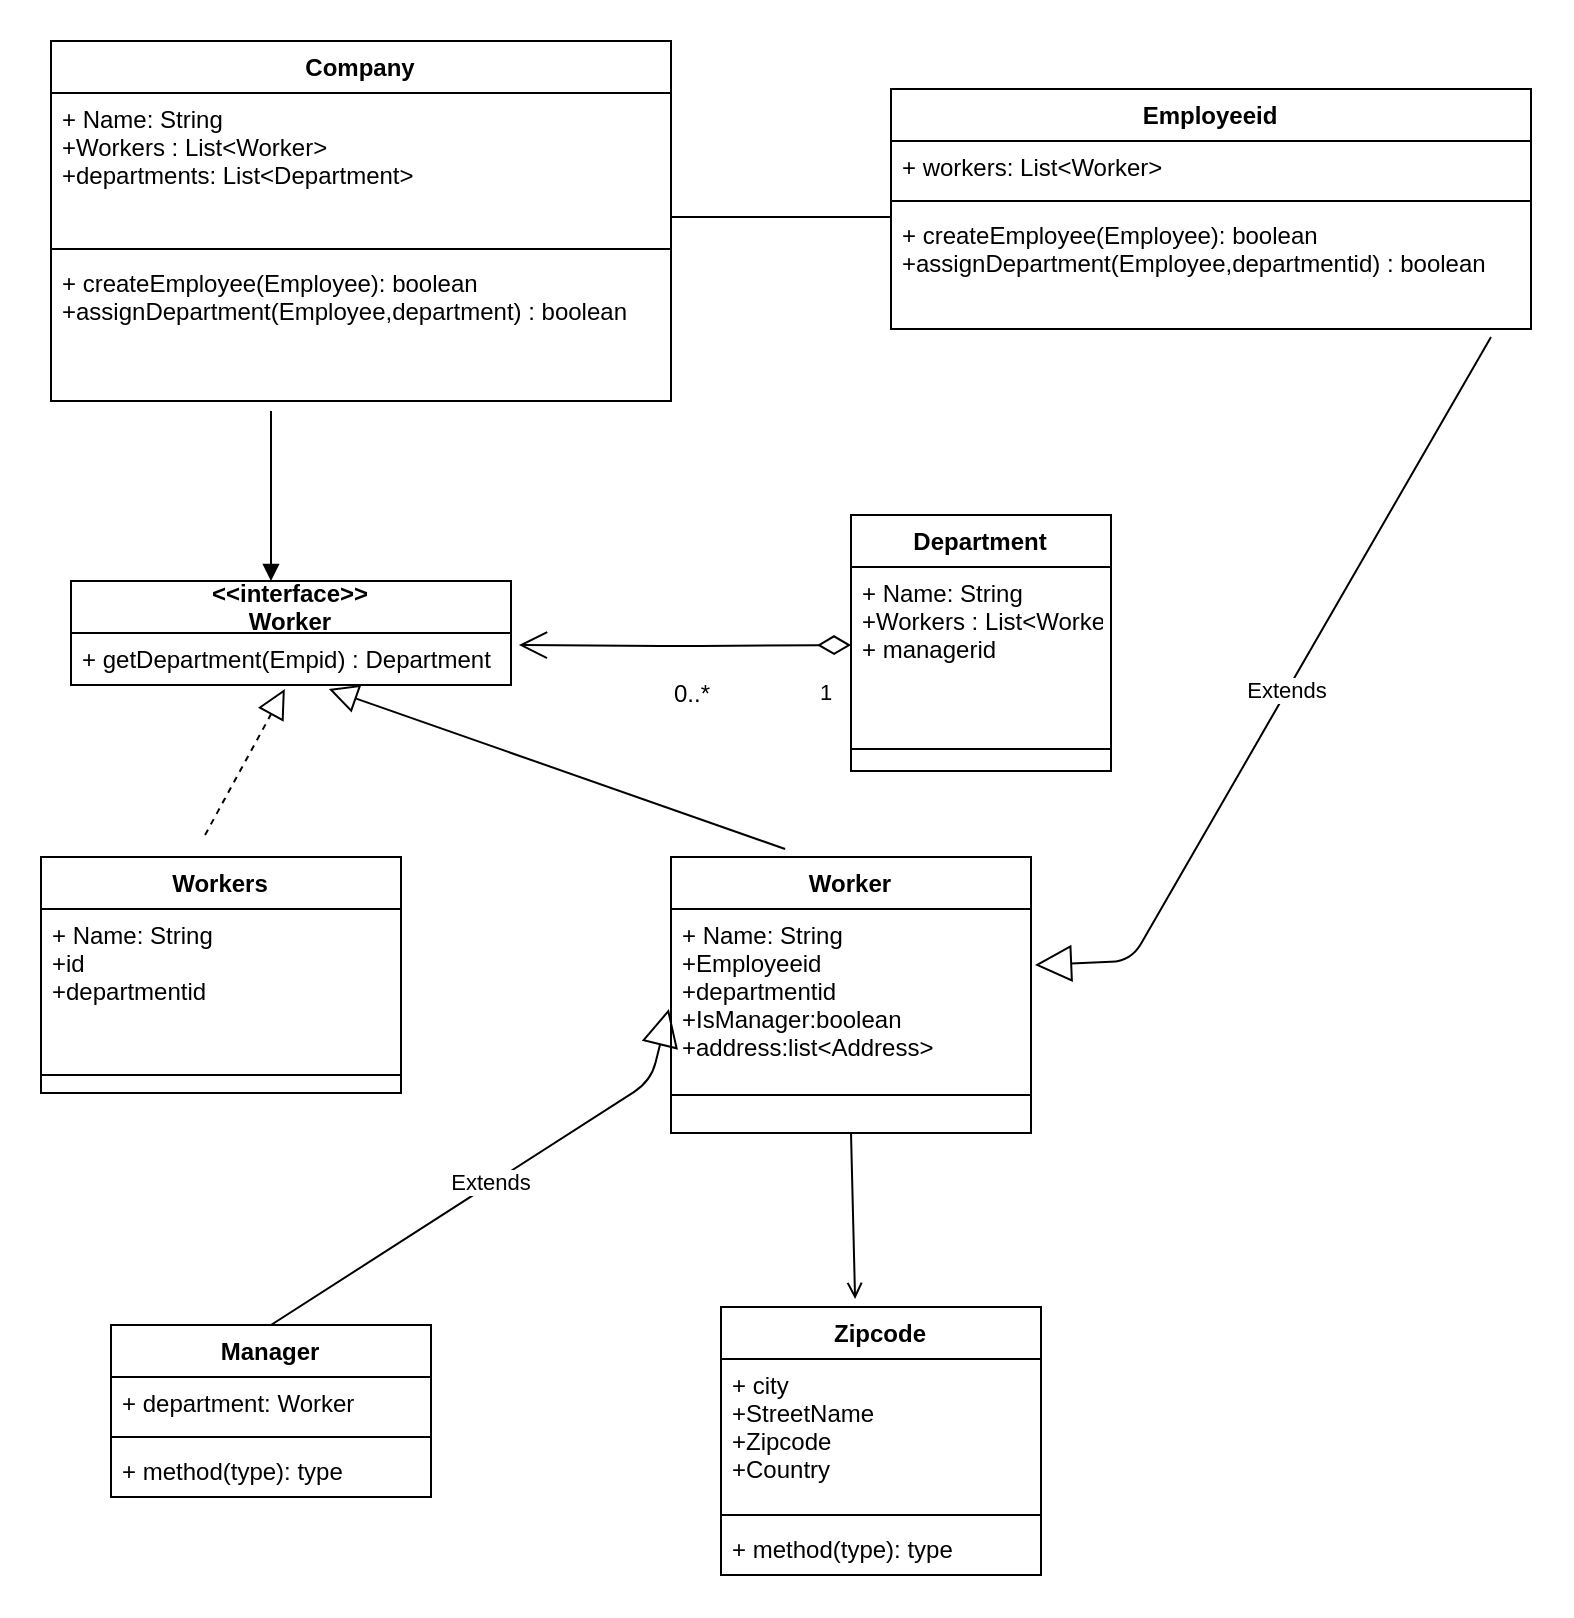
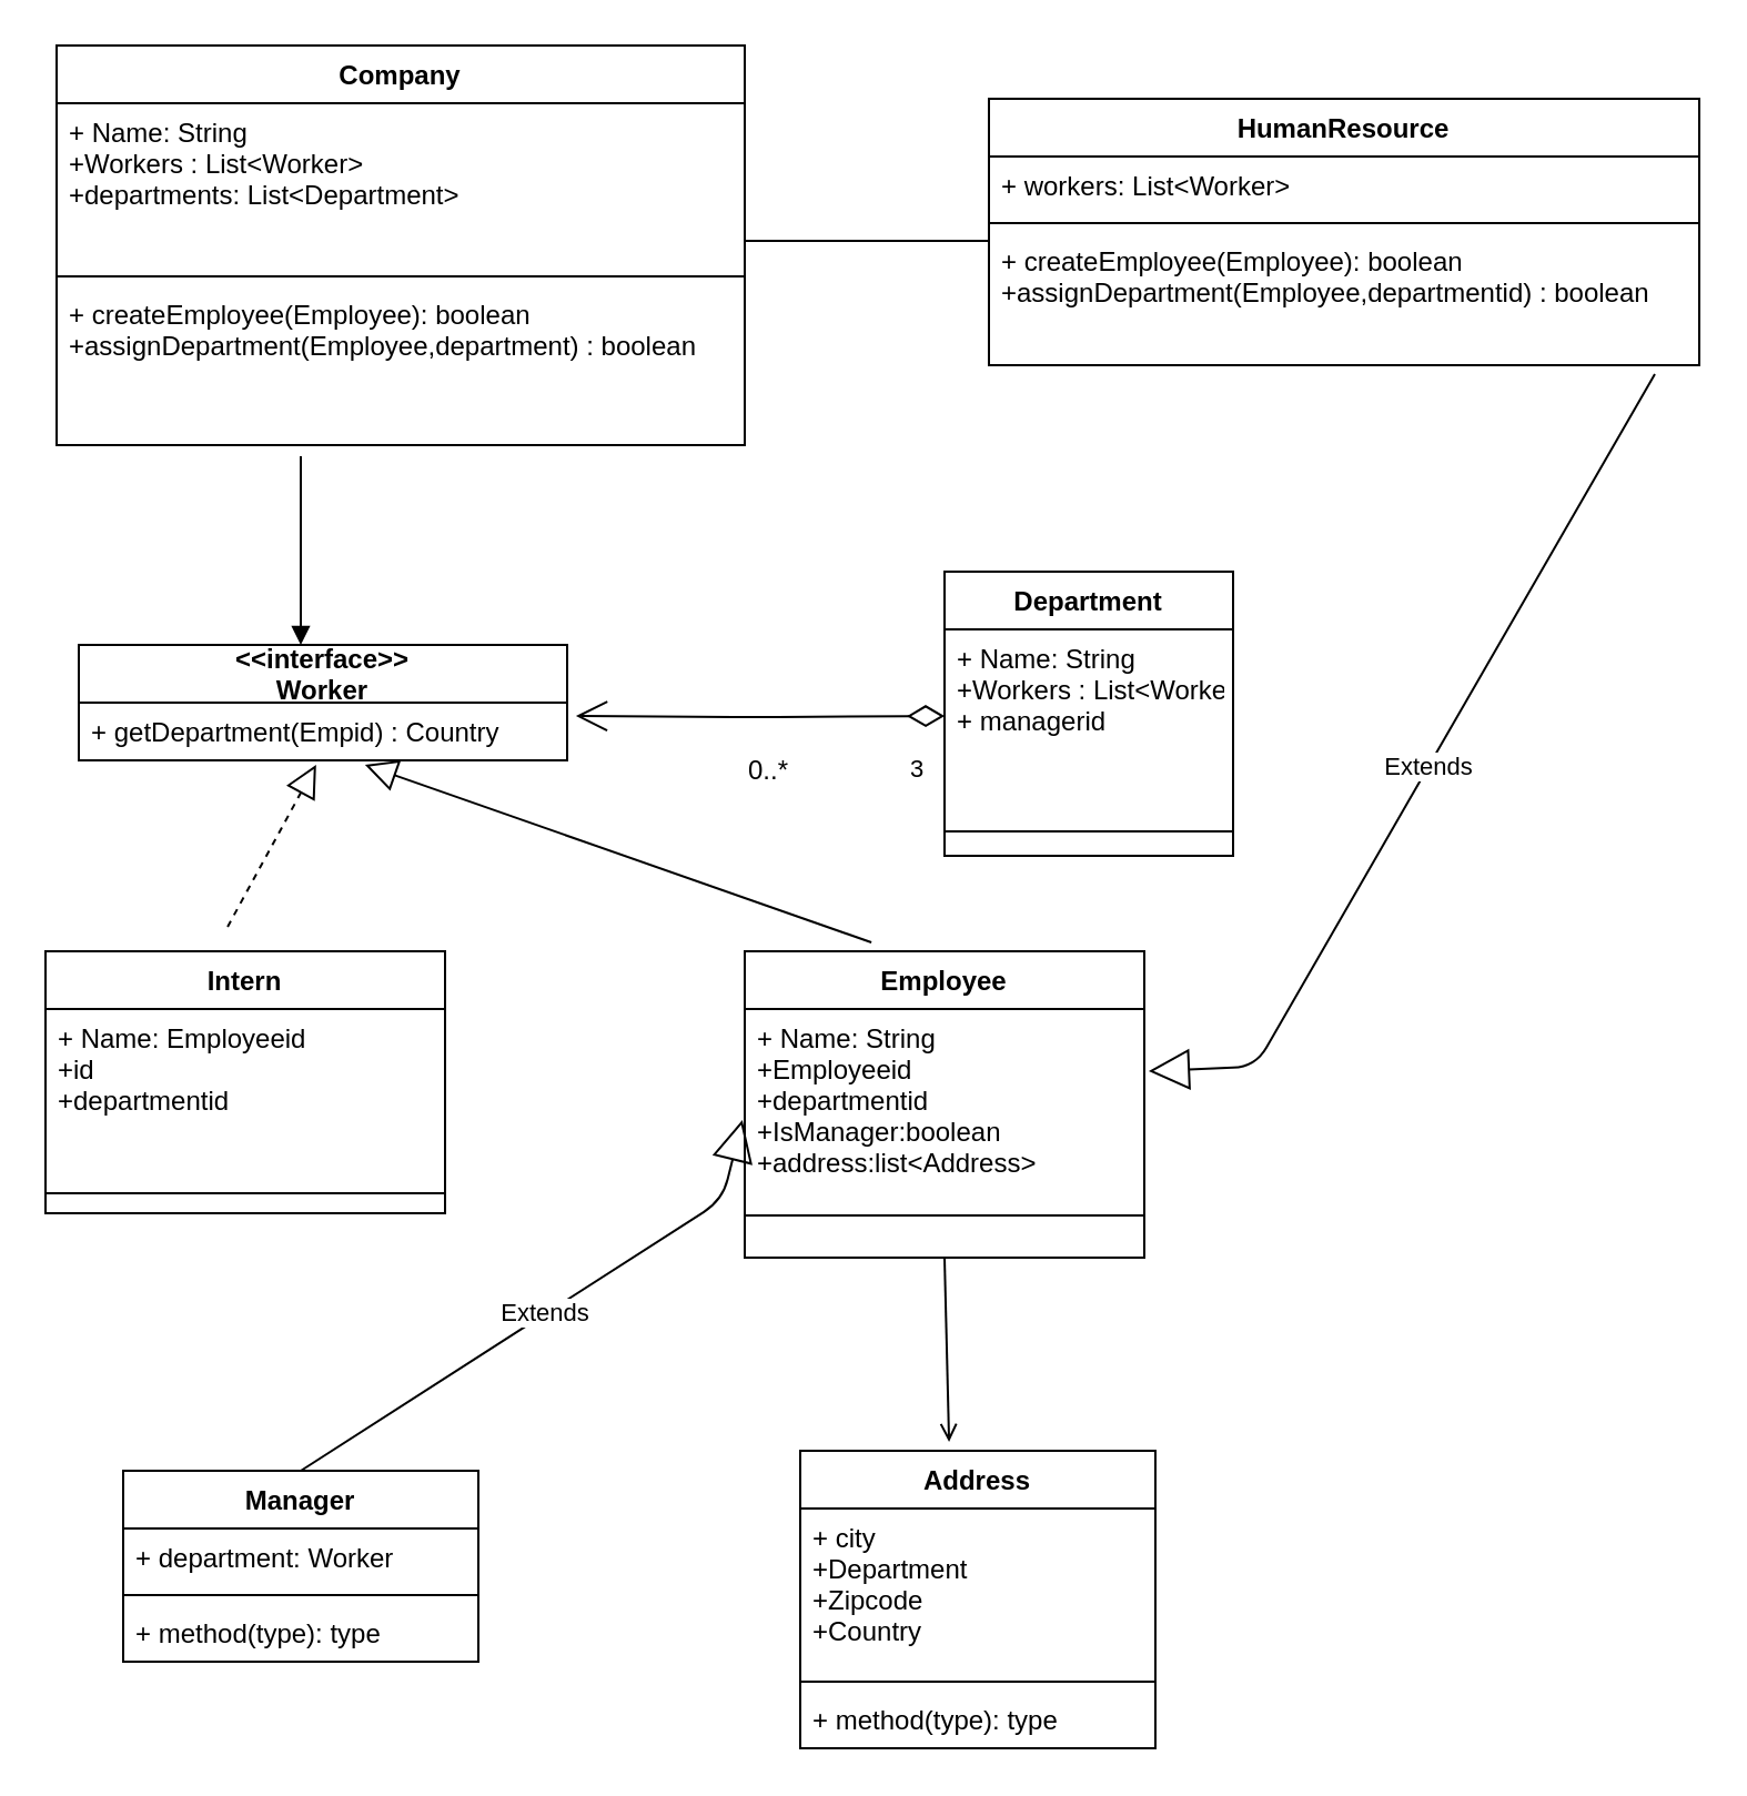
- <mxCell id="6" value="Employeeid" style="swimlane;fontStyle=1;align=center;verticalAlign=top;childLayout=stackLayout;horizontal=1;startSize=26;horizontalStack=0;resizeParent=1;resizeParentMax=0;resizeLast=0;collapsible=1;marginBottom=0;" vertex="1" parent="1"><mxGeometry x="445" y="44" width="320" height="120" as="geometry" /></mxCell>
+ <mxCell id="6" value="HumanResource" style="swimlane;fontStyle=1;align=center;verticalAlign=top;childLayout=stackLayout;horizontal=1;startSize=26;horizontalStack=0;resizeParent=1;resizeParentMax=0;resizeLast=0;collapsible=1;marginBottom=0;" vertex="1" parent="1"><mxGeometry x="445" y="44" width="320" height="120" as="geometry" /></mxCell>
- <mxCell id="12" value="+ getDepartment(Empid) : Department" style="text;strokeColor=none;fillColor=none;align=left;verticalAlign=top;spacingLeft=4;spacingRight=4;overflow=hidden;rotatable=0;points=[[0,0.5],[1,0.5]];portConstraint=eastwest;" vertex="1" parent="11"><mxGeometry y="26" width="220" height="26" as="geometry" /></mxCell>
+ <mxCell id="12" value="+ getDepartment(Empid) : Country" style="text;strokeColor=none;fillColor=none;align=left;verticalAlign=top;spacingLeft=4;spacingRight=4;overflow=hidden;rotatable=0;points=[[0,0.5],[1,0.5]];portConstraint=eastwest;" vertex="1" parent="11"><mxGeometry y="26" width="220" height="26" as="geometry" /></mxCell>
- <mxCell id="25" value="&lt;span style=&quot;font-size: 11px ; background-color: rgb(255 , 255 , 255)&quot;&gt;1&lt;/span&gt;" style="text;html=1;resizable=0;points=[];autosize=1;align=left;verticalAlign=top;spacingTop=-4;" vertex="1" parent="1"><mxGeometry x="408" y="336" width="20" height="20" as="geometry" /></mxCell>
+ <mxCell id="25" value="&lt;span style=&quot;font-size: 11px ; background-color: rgb(255 , 255 , 255)&quot;&gt;3&lt;/span&gt;" style="text;html=1;resizable=0;points=[];autosize=1;align=left;verticalAlign=top;spacingTop=-4;" vertex="1" parent="1"><mxGeometry x="408" y="336" width="20" height="20" as="geometry" /></mxCell>
- <mxCell id="20" value="Workers" style="swimlane;fontStyle=1;align=center;verticalAlign=top;childLayout=stackLayout;horizontal=1;startSize=26;horizontalStack=0;resizeParent=1;resizeParentMax=0;resizeLast=0;collapsible=1;marginBottom=0;" vertex="1" parent="1"><mxGeometry x="20" y="428" width="180" height="118" as="geometry" /></mxCell>
+ <mxCell id="20" value="Intern" style="swimlane;fontStyle=1;align=center;verticalAlign=top;childLayout=stackLayout;horizontal=1;startSize=26;horizontalStack=0;resizeParent=1;resizeParentMax=0;resizeLast=0;collapsible=1;marginBottom=0;" vertex="1" parent="1"><mxGeometry x="20" y="428" width="180" height="118" as="geometry" /></mxCell>
- <mxCell id="26" value="Worker" style="swimlane;fontStyle=1;align=center;verticalAlign=top;childLayout=stackLayout;horizontal=1;startSize=26;horizontalStack=0;resizeParent=1;resizeParentMax=0;resizeLast=0;collapsible=1;marginBottom=0;" vertex="1" parent="1"><mxGeometry x="335" y="428" width="180" height="138" as="geometry" /></mxCell>
+ <mxCell id="26" value="Employee" style="swimlane;fontStyle=1;align=center;verticalAlign=top;childLayout=stackLayout;horizontal=1;startSize=26;horizontalStack=0;resizeParent=1;resizeParentMax=0;resizeLast=0;collapsible=1;marginBottom=0;" vertex="1" parent="1"><mxGeometry x="335" y="428" width="180" height="138" as="geometry" /></mxCell>
- <mxCell id="21" value="+ Name: String&#10;+id&#10;+departmentid&#10;&#10;" style="text;strokeColor=none;fillColor=none;align=left;verticalAlign=top;spacingLeft=4;spacingRight=4;overflow=hidden;rotatable=0;points=[[0,0.5],[1,0.5]];portConstraint=eastwest;" vertex="1" parent="20"><mxGeometry y="26" width="180" height="74" as="geometry" /></mxCell>
+ <mxCell id="21" value="+ Name: Employeeid&#10;+id&#10;+departmentid&#10;&#10;" style="text;strokeColor=none;fillColor=none;align=left;verticalAlign=top;spacingLeft=4;spacingRight=4;overflow=hidden;rotatable=0;points=[[0,0.5],[1,0.5]];portConstraint=eastwest;" vertex="1" parent="20"><mxGeometry y="26" width="180" height="74" as="geometry" /></mxCell>
- <mxCell id="34" value="Zipcode" style="swimlane;fontStyle=1;align=center;verticalAlign=top;childLayout=stackLayout;horizontal=1;startSize=26;horizontalStack=0;resizeParent=1;resizeParentMax=0;resizeLast=0;collapsible=1;marginBottom=0;" vertex="1" parent="1"><mxGeometry x="360" y="653" width="160" height="134" as="geometry" /></mxCell>
+ <mxCell id="34" value="Address" style="swimlane;fontStyle=1;align=center;verticalAlign=top;childLayout=stackLayout;horizontal=1;startSize=26;horizontalStack=0;resizeParent=1;resizeParentMax=0;resizeLast=0;collapsible=1;marginBottom=0;" vertex="1" parent="1"><mxGeometry x="360" y="653" width="160" height="134" as="geometry" /></mxCell>
- <mxCell id="35" value="+ city&#10;+StreetName&#10;+Zipcode&#10;+Country" style="text;strokeColor=none;fillColor=none;align=left;verticalAlign=top;spacingLeft=4;spacingRight=4;overflow=hidden;rotatable=0;points=[[0,0.5],[1,0.5]];portConstraint=eastwest;" vertex="1" parent="34"><mxGeometry y="26" width="160" height="74" as="geometry" /></mxCell>
+ <mxCell id="35" value="+ city&#10;+Department&#10;+Zipcode&#10;+Country" style="text;strokeColor=none;fillColor=none;align=left;verticalAlign=top;spacingLeft=4;spacingRight=4;overflow=hidden;rotatable=0;points=[[0,0.5],[1,0.5]];portConstraint=eastwest;" vertex="1" parent="34"><mxGeometry y="26" width="160" height="74" as="geometry" /></mxCell>
